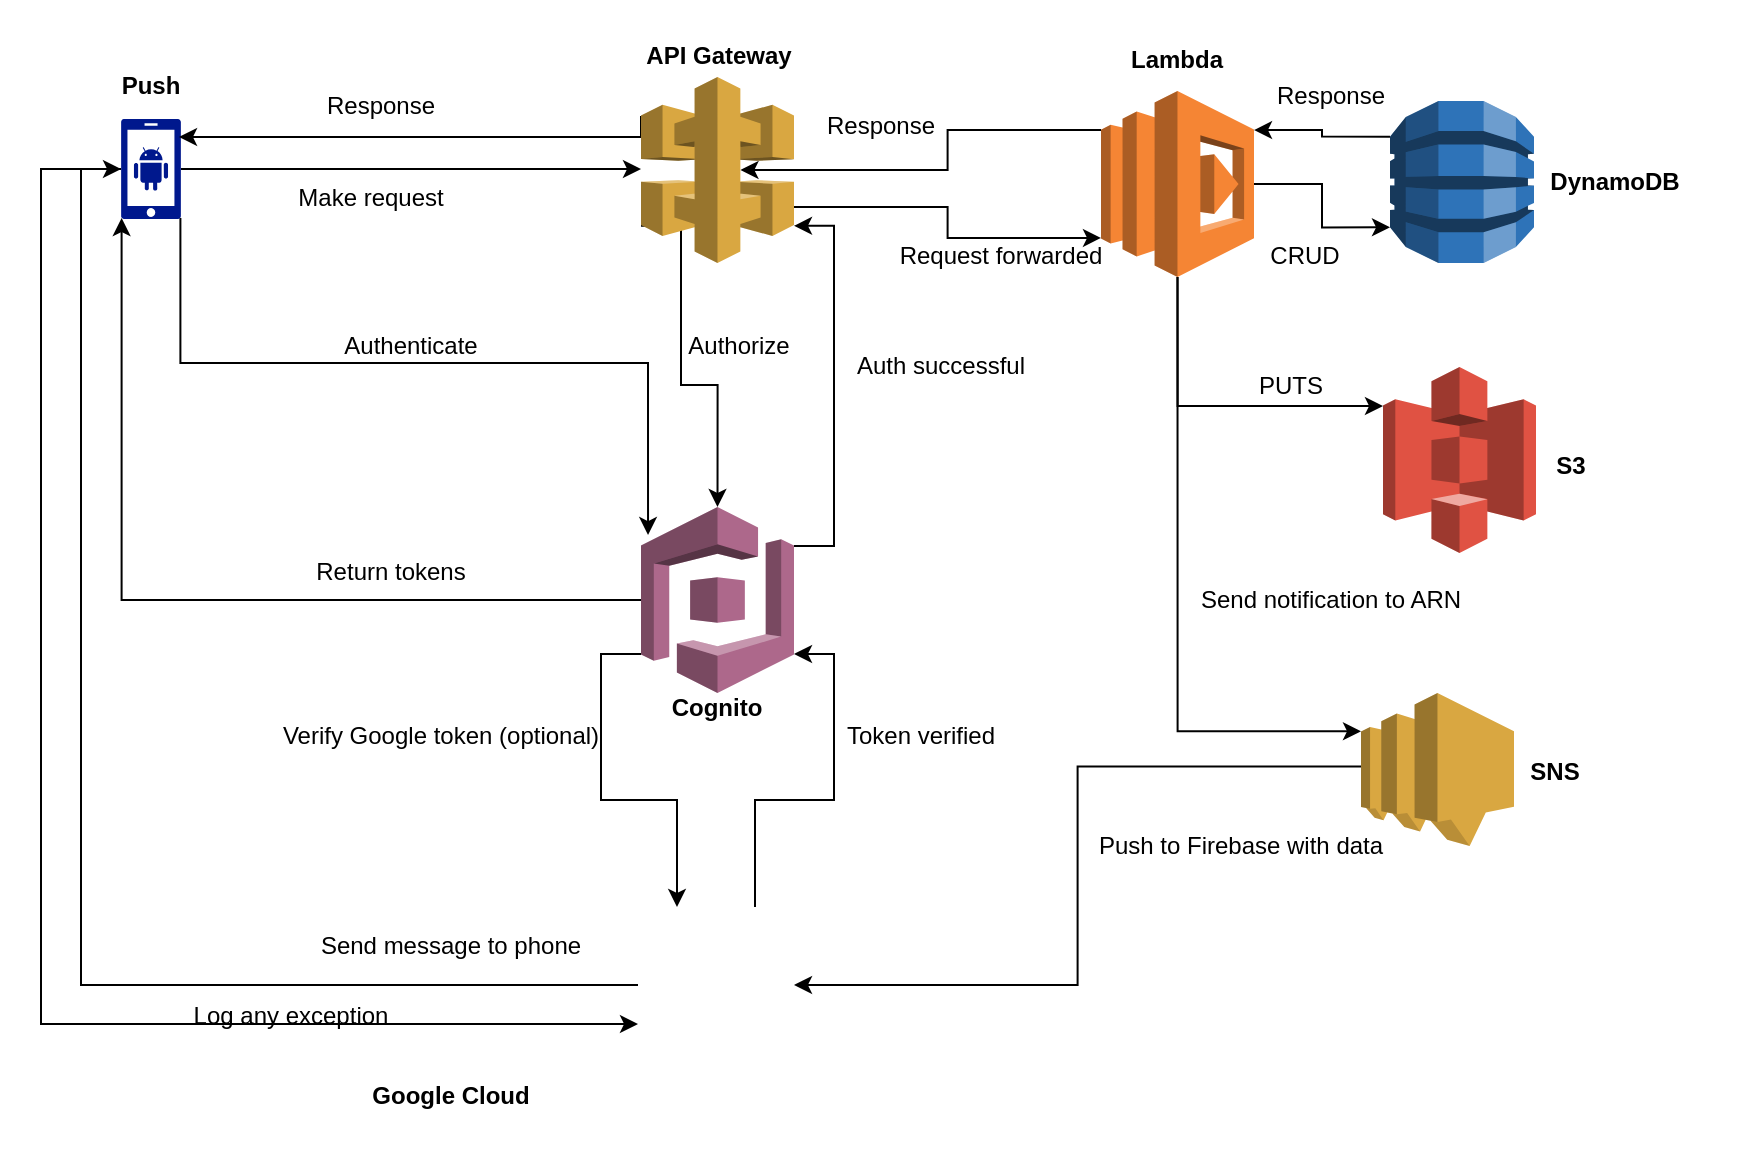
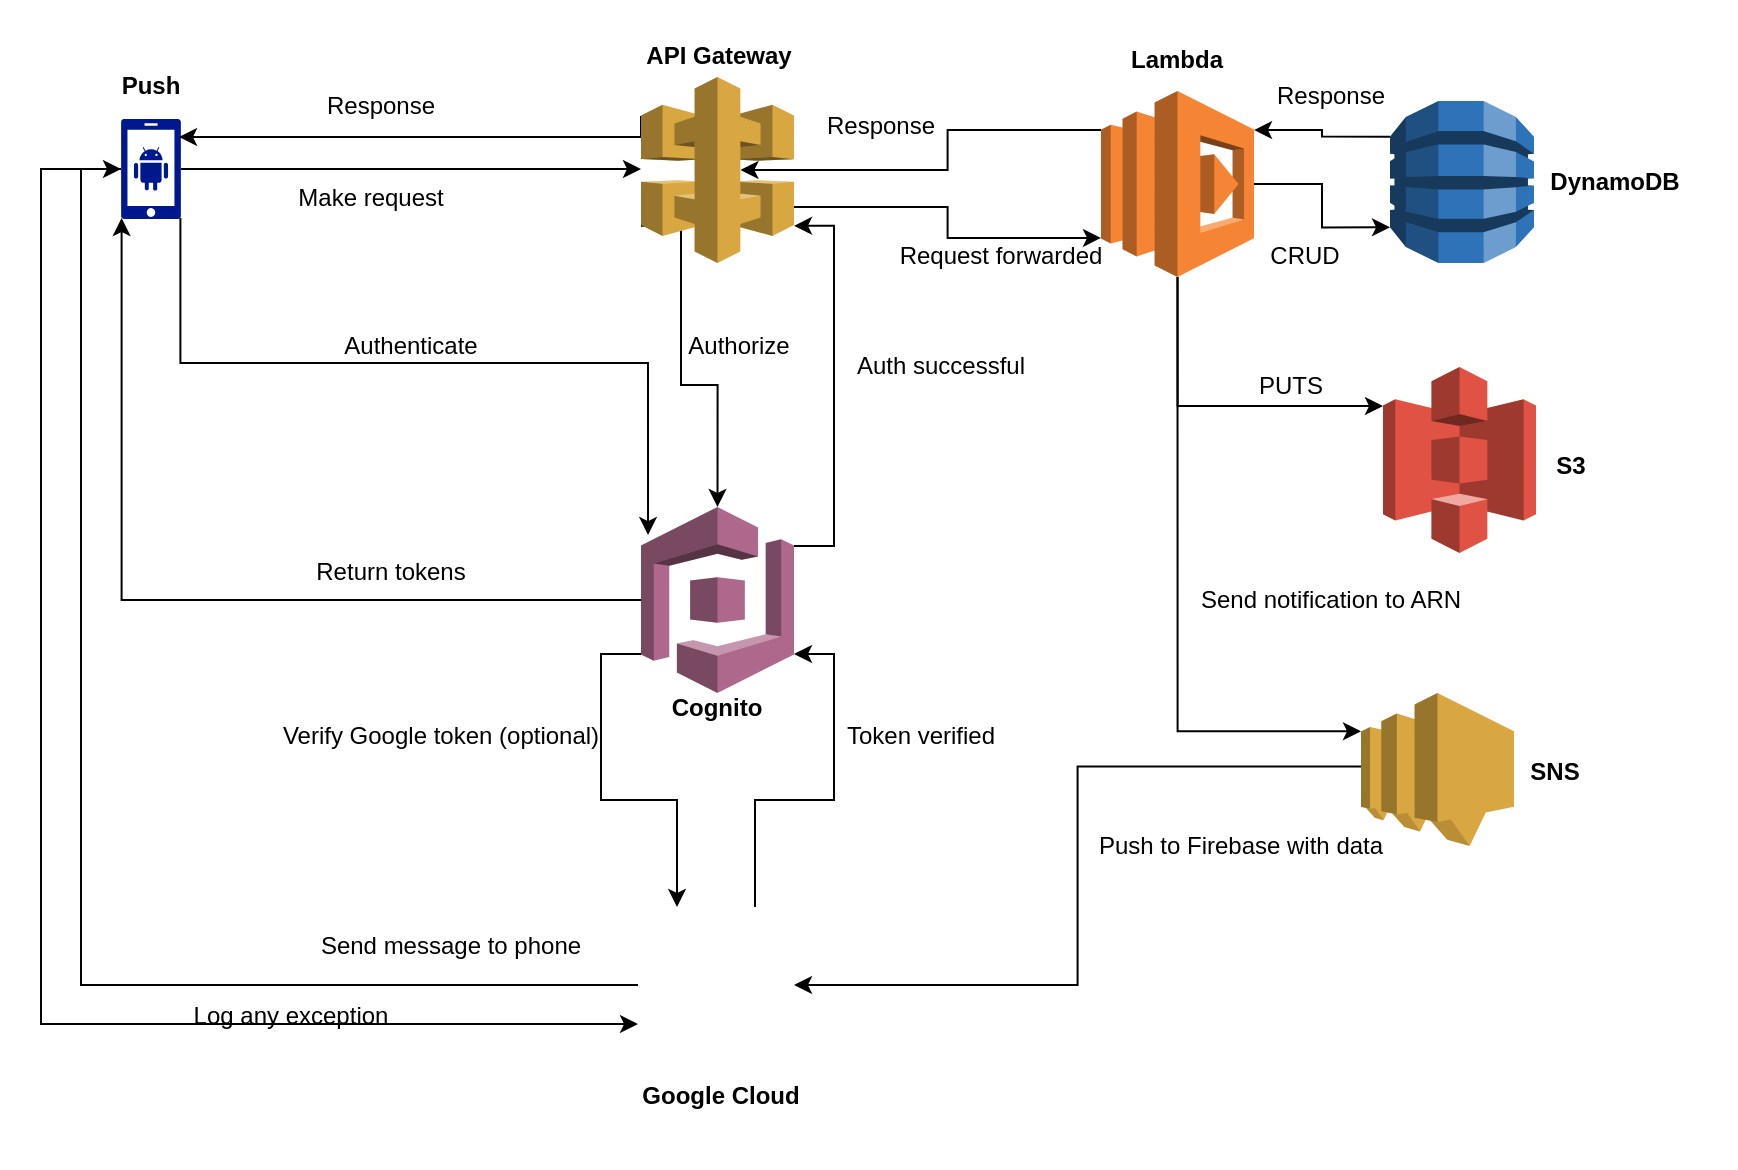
- <mxCell id="36" value="&lt;div&gt;&lt;b&gt;Google Cloud&lt;/b&gt;&lt;/div&gt;" style="text;html=1;align=center;verticalAlign=middle;resizable=0;points=[];autosize=1;" parent="1" vertex="1"><mxGeometry x="175" y="533" width="100" height="30" as="geometry" /></mxCell>
+ <mxCell id="36" value="&lt;div&gt;&lt;b&gt;Google Cloud&lt;/b&gt;&lt;/div&gt;" style="text;html=1;align=center;verticalAlign=middle;resizable=0;points=[];autosize=1;" parent="1" vertex="1"><mxGeometry x="310" y="533" width="100" height="30" as="geometry" /></mxCell>
